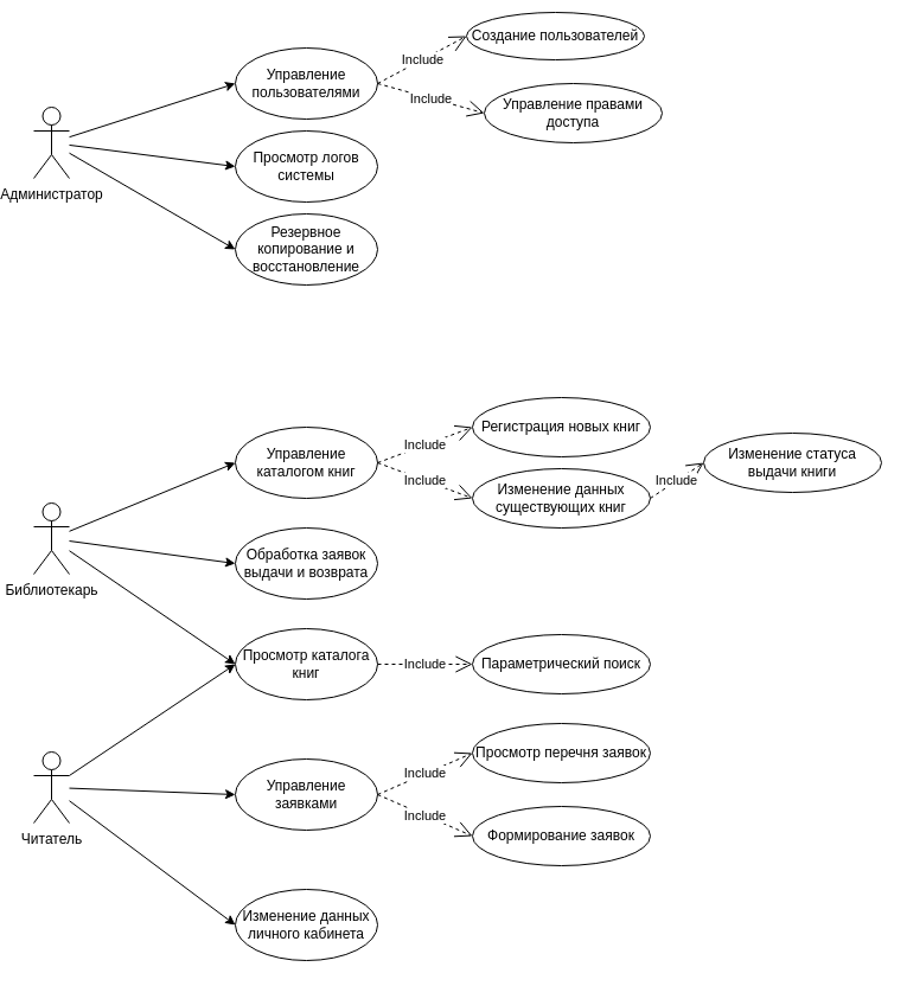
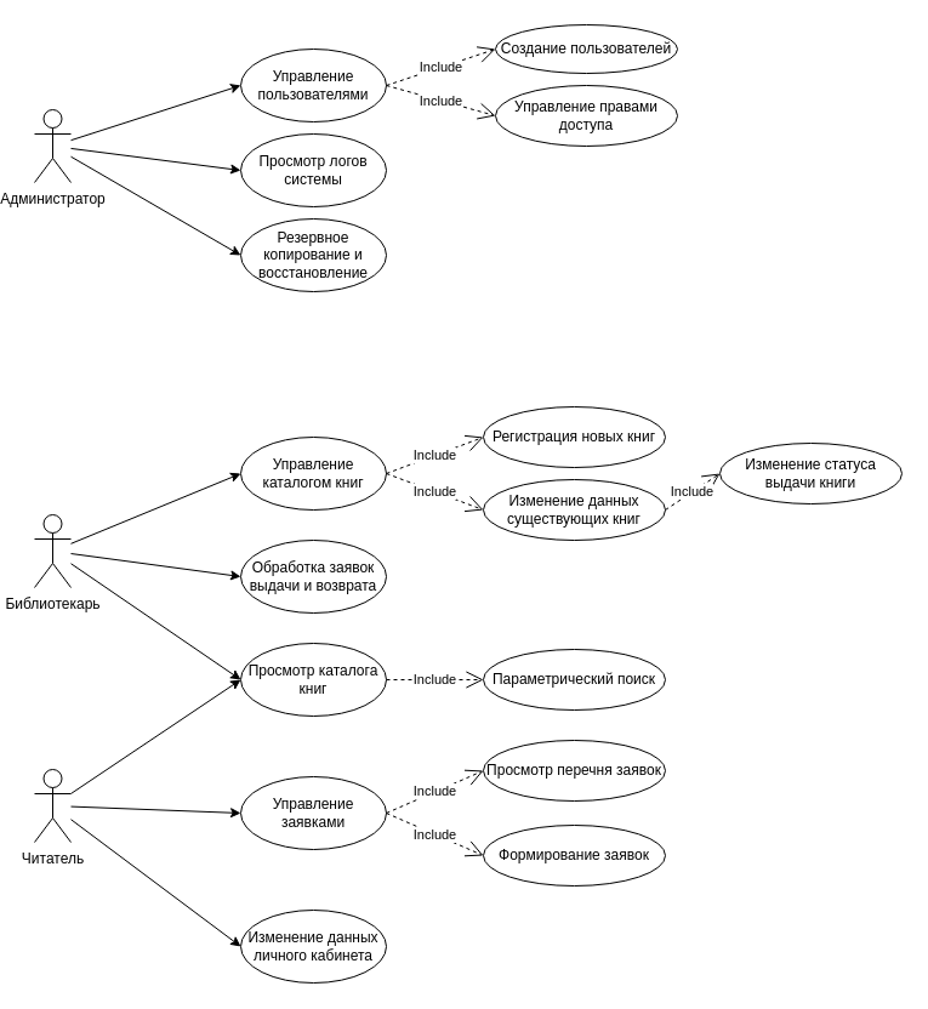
- <mxCell id="6" value="Создание пользователей" style="ellipse;whiteSpace=wrap;html=1;" vertex="1" parent="1"><mxGeometry x="385" y="10" width="150" height="40" as="geometry" /></mxCell>
+ <mxCell id="6" value="Создание пользователей" style="ellipse;whiteSpace=wrap;html=1;" vertex="1" parent="1"><mxGeometry x="400" y="20" width="150" height="40" as="geometry" /></mxCell>
